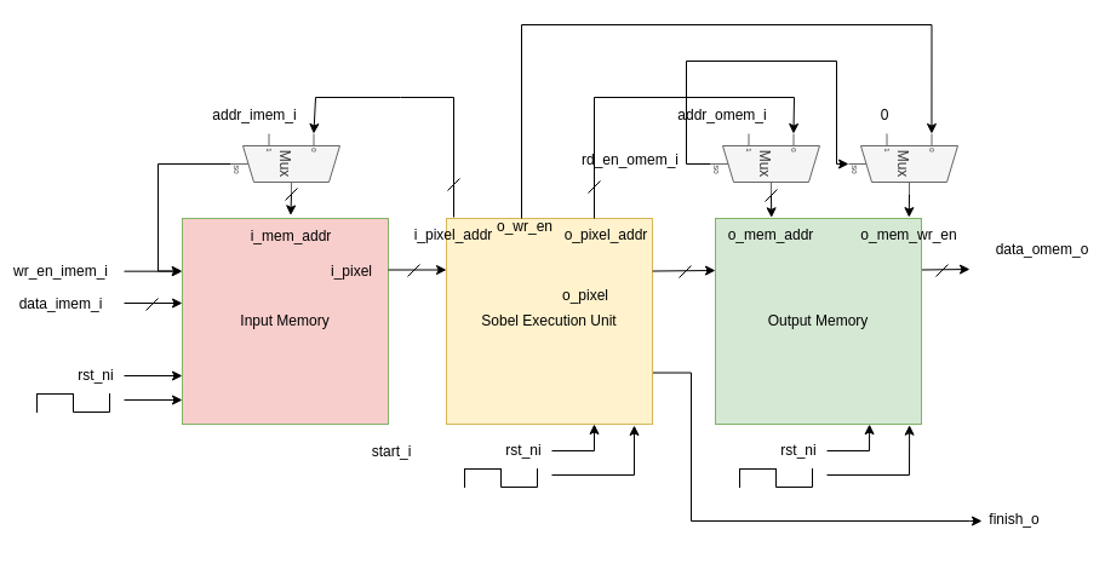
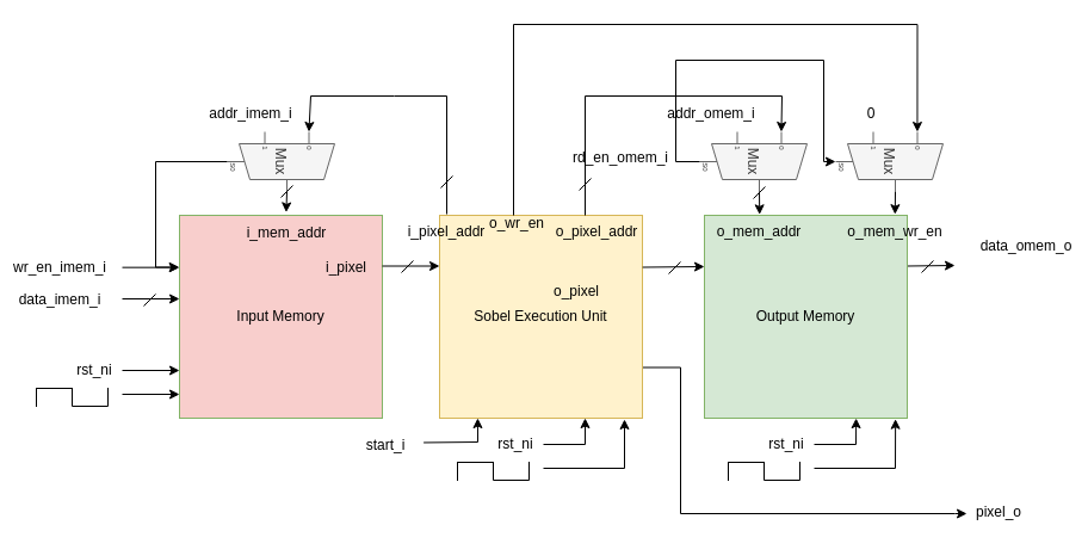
+ <mxCell id="60" value="" style="endArrow=classic;html=1;rounded=0;entryX=0.188;entryY=1;entryDx=0;entryDy=0;exitX=1.027;exitY=0.416;exitDx=0;exitDy=0;entryPerimeter=0;exitPerimeter=0;" edge="1" parent="1" source="61" target="3"><mxGeometry width="50" height="50" relative="1" as="geometry"><mxPoint x="330" y="371.5" as="sourcePoint" /><mxPoint x="378" y="372.5" as="targetPoint" /><Array as="points"><mxPoint x="400" y="370" /></Array></mxGeometry></mxCell>
- <mxCell id="62" value="finish_o" style="text;html=1;align=center;verticalAlign=middle;whiteSpace=wrap;rounded=0;" vertex="1" parent="1"><mxGeometry x="807" y="414" width="60" height="30" as="geometry" /></mxCell>
+ <mxCell id="62" value="pixel_o" style="text;html=1;align=center;verticalAlign=middle;whiteSpace=wrap;rounded=0;" vertex="1" parent="1"><mxGeometry x="807" y="414" width="60" height="30" as="geometry" /></mxCell>
